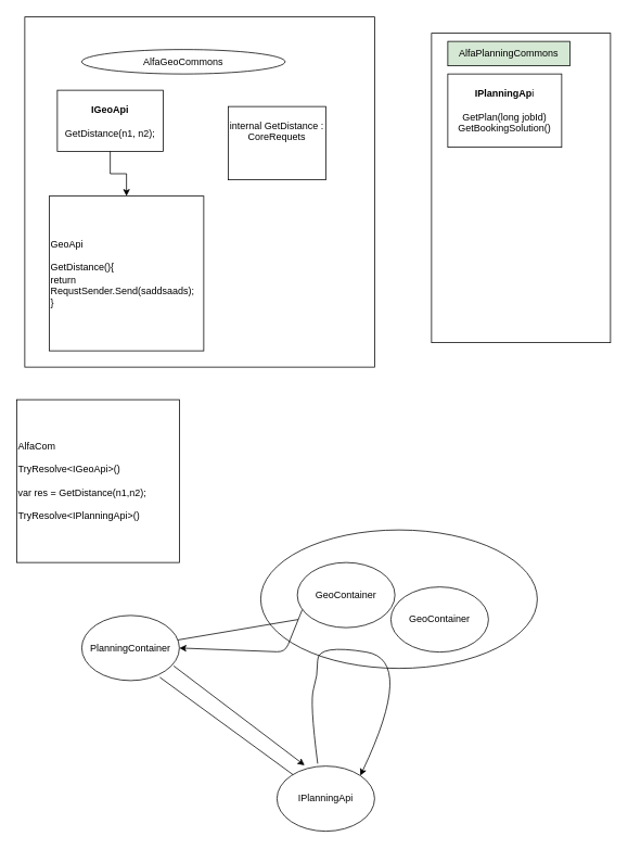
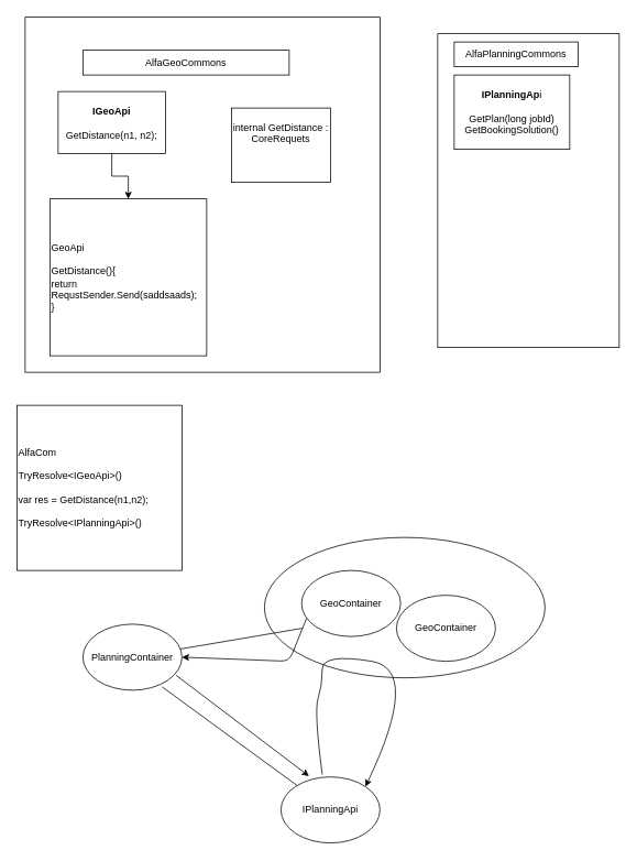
- <mxCell id="6" value="AlfaPlanningCommons" style="rounded=0;whiteSpace=wrap;html=1;fillColor=#d5e8d4;" vertex="1" parent="1"><mxGeometry x="550" y="50" width="150" height="30" as="geometry" /></mxCell>
+ <mxCell id="6" value="AlfaPlanningCommons" style="rounded=0;whiteSpace=wrap;html=1;" vertex="1" parent="1"><mxGeometry x="550" y="50" width="150" height="30" as="geometry" /></mxCell>
- <mxCell id="12" value="AlfaGeoCommons" style="ellipse;whiteSpace=wrap;html=1;" vertex="1" parent="7"><mxGeometry x="70" y="40" width="250" height="30" as="geometry" /></mxCell>
+ <mxCell id="12" value="AlfaGeoCommons" style="rounded=0;whiteSpace=wrap;html=1;" vertex="1" parent="7"><mxGeometry x="70" y="40" width="250" height="30" as="geometry" /></mxCell>
